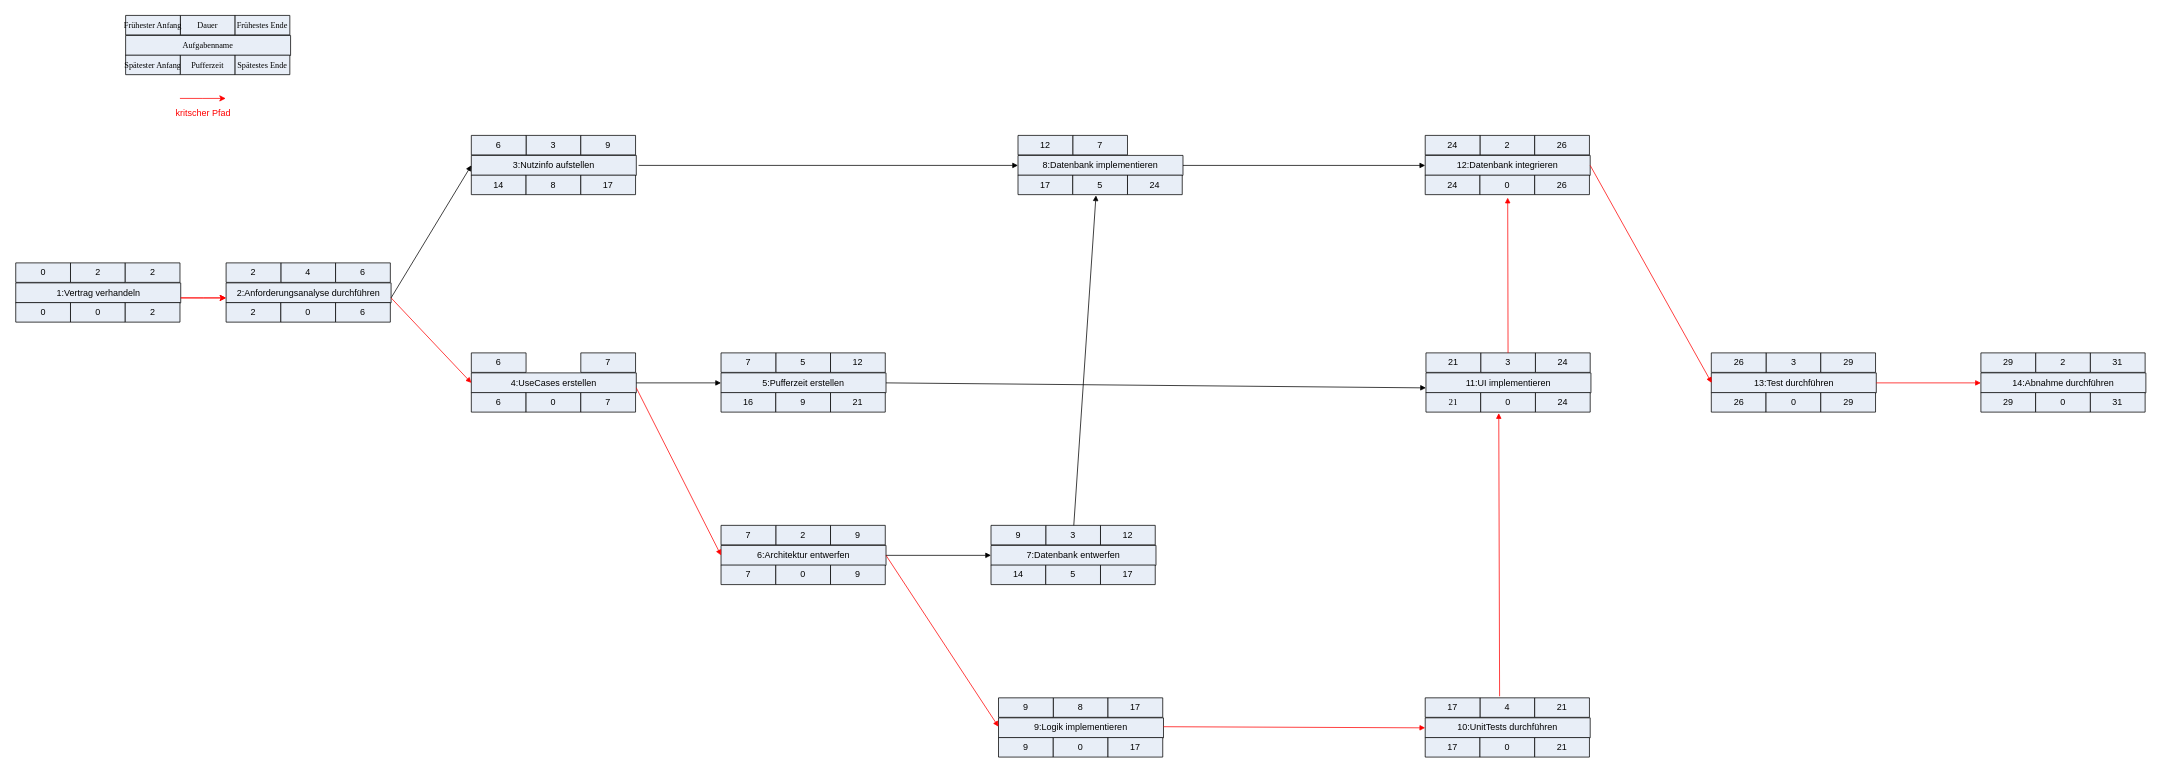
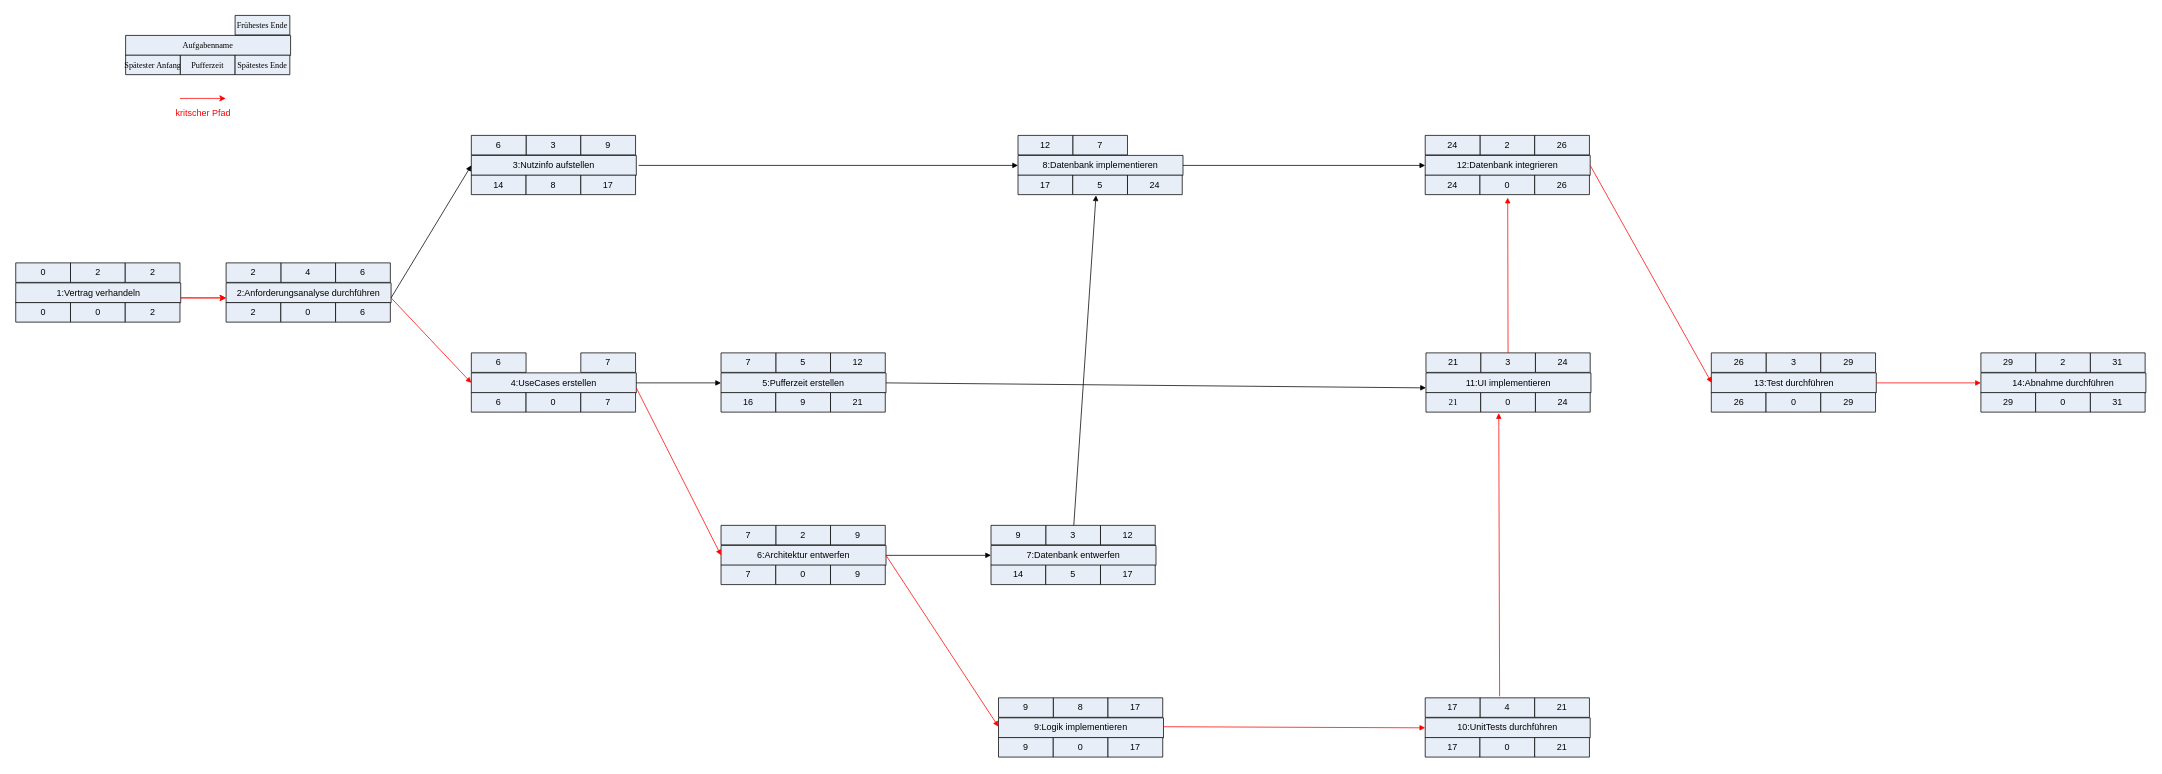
- <mxCell id="134" value="&lt;font style=&quot;font-size:11px;font-family:Calibri;color:#000000;direction:ltr;letter-spacing:0px;line-height:120%;opacity:1&quot;&gt;Frühester Anfang&lt;br/&gt;&lt;/font&gt;" style="verticalAlign=middle;align=center;vsdxID=6;fillColor=#e8eef7;gradientColor=none;shape=stencil(nZBLDoAgDERP0z3SIyjew0SURgSD+Lu9kMZoXLhwN9O+tukAlrNpJg1SzDH4QW/URgNYgZTkjA4UkwJUgGXng+6DX1zLfmoymdXo17xh5zmRJ6Q42BWCfc2oJfdAr+Yv+AP9Cb7OJ3H/2JG1HNGz/84klThPVCc=);strokeColor=#000000;spacingTop=-3;spacingBottom=-3;spacingLeft=-3;spacingRight=-3;labelBackgroundColor=none;rounded=0;html=1;whiteSpace=wrap;" parent="128" vertex="1"><mxGeometry width="73" height="26" as="geometry" /></mxCell>
- <mxCell id="129" value="&lt;font style=&quot;font-size:11px;font-family:Calibri;color:#000000;direction:ltr;letter-spacing:0px;line-height:120%;opacity:1&quot;&gt;Dauer&lt;br/&gt;&lt;/font&gt;" style="verticalAlign=middle;align=center;vsdxID=7;fillColor=#e8eef7;gradientColor=none;shape=stencil(nZBLDoAgDERP0z3SIyjew0SURgSD+Lu9kMZoXLhwN9O+tukAlrNpJg1SzDH4QW/URgNYgZTkjA4UkwJUgGXng+6DX1zLfmoymdXo17xh5zmRJ6Q42BWCfc2oJfdAr+Yv+AP9Cb7OJ3H/2JG1HNGz/84klThPVCc=);strokeColor=#000000;spacingTop=-3;spacingBottom=-3;spacingLeft=-3;spacingRight=-3;labelBackgroundColor=none;rounded=0;html=1;whiteSpace=wrap;" parent="128" vertex="1"><mxGeometry x="73" width="73" height="26" as="geometry" /></mxCell>
